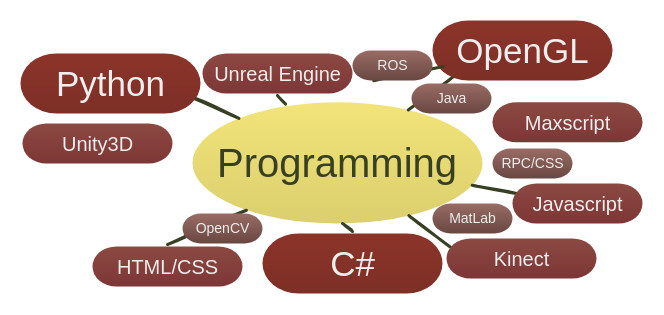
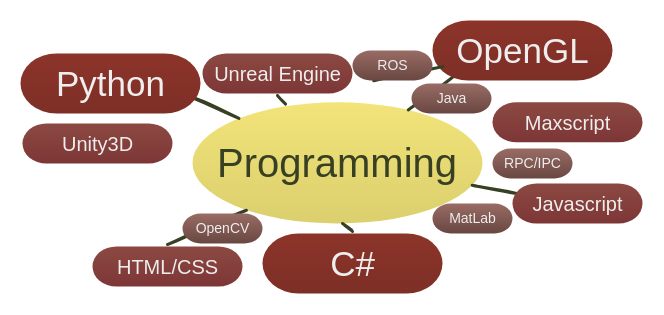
- <mxCell id="17" value="RPC/CSS" style="rounded=1;strokeWidth=3;shadow=0;html=1;fontSize=14;strokeColor=none;glass=0;perimeterSpacing=2;arcSize=60;fillOpacity=100;fontColor=#EEEEEE;absoluteArcSize=0;perimeter=ellipsePerimeter;fillColor=#996C65;gradientColor=#694741;" vertex="1" parent="1"><mxGeometry x="492" y="148" width="80" height="30" as="geometry" /></mxCell>
+ <mxCell id="17" value="RPC/IPC" style="rounded=1;strokeWidth=3;shadow=0;html=1;fontSize=14;strokeColor=none;glass=0;perimeterSpacing=2;arcSize=60;fillOpacity=100;fontColor=#EEEEEE;absoluteArcSize=0;perimeter=ellipsePerimeter;fillColor=#996C65;gradientColor=#694741;" vertex="1" parent="1"><mxGeometry x="492" y="148" width="80" height="30" as="geometry" /></mxCell>
- <mxCell id="7" style="edgeStyle=none;rounded=0;sketch=1;fillWeight=0;hachureGap=4;hachureAngle=-41;jiggle=1;simplification=0;orthogonalLoop=1;jettySize=auto;html=1;exitX=0;exitY=0.25;exitDx=0;exitDy=0;startSize=5;endArrow=none;strokeColor=#384023;strokeWidth=3;fillColor=#b0e3e6;fontSize=35;fontColor=#384023;" edge="1" parent="1" source="8" target="2"><mxGeometry relative="1" as="geometry" /></mxCell>
- <mxCell id="8" value="Kinect" style="rounded=1;strokeWidth=3;shadow=0;html=1;fontSize=20;strokeColor=none;glass=0;perimeterSpacing=2;arcSize=60;fillOpacity=100;fontColor=#EEEEEE;absoluteArcSize=0;perimeter=ellipsePerimeter;fillColor=#8C4942;gradientColor=#7D3636;" vertex="1" parent="1"><mxGeometry x="446" y="238" width="150" height="40" as="geometry" /></mxCell>
